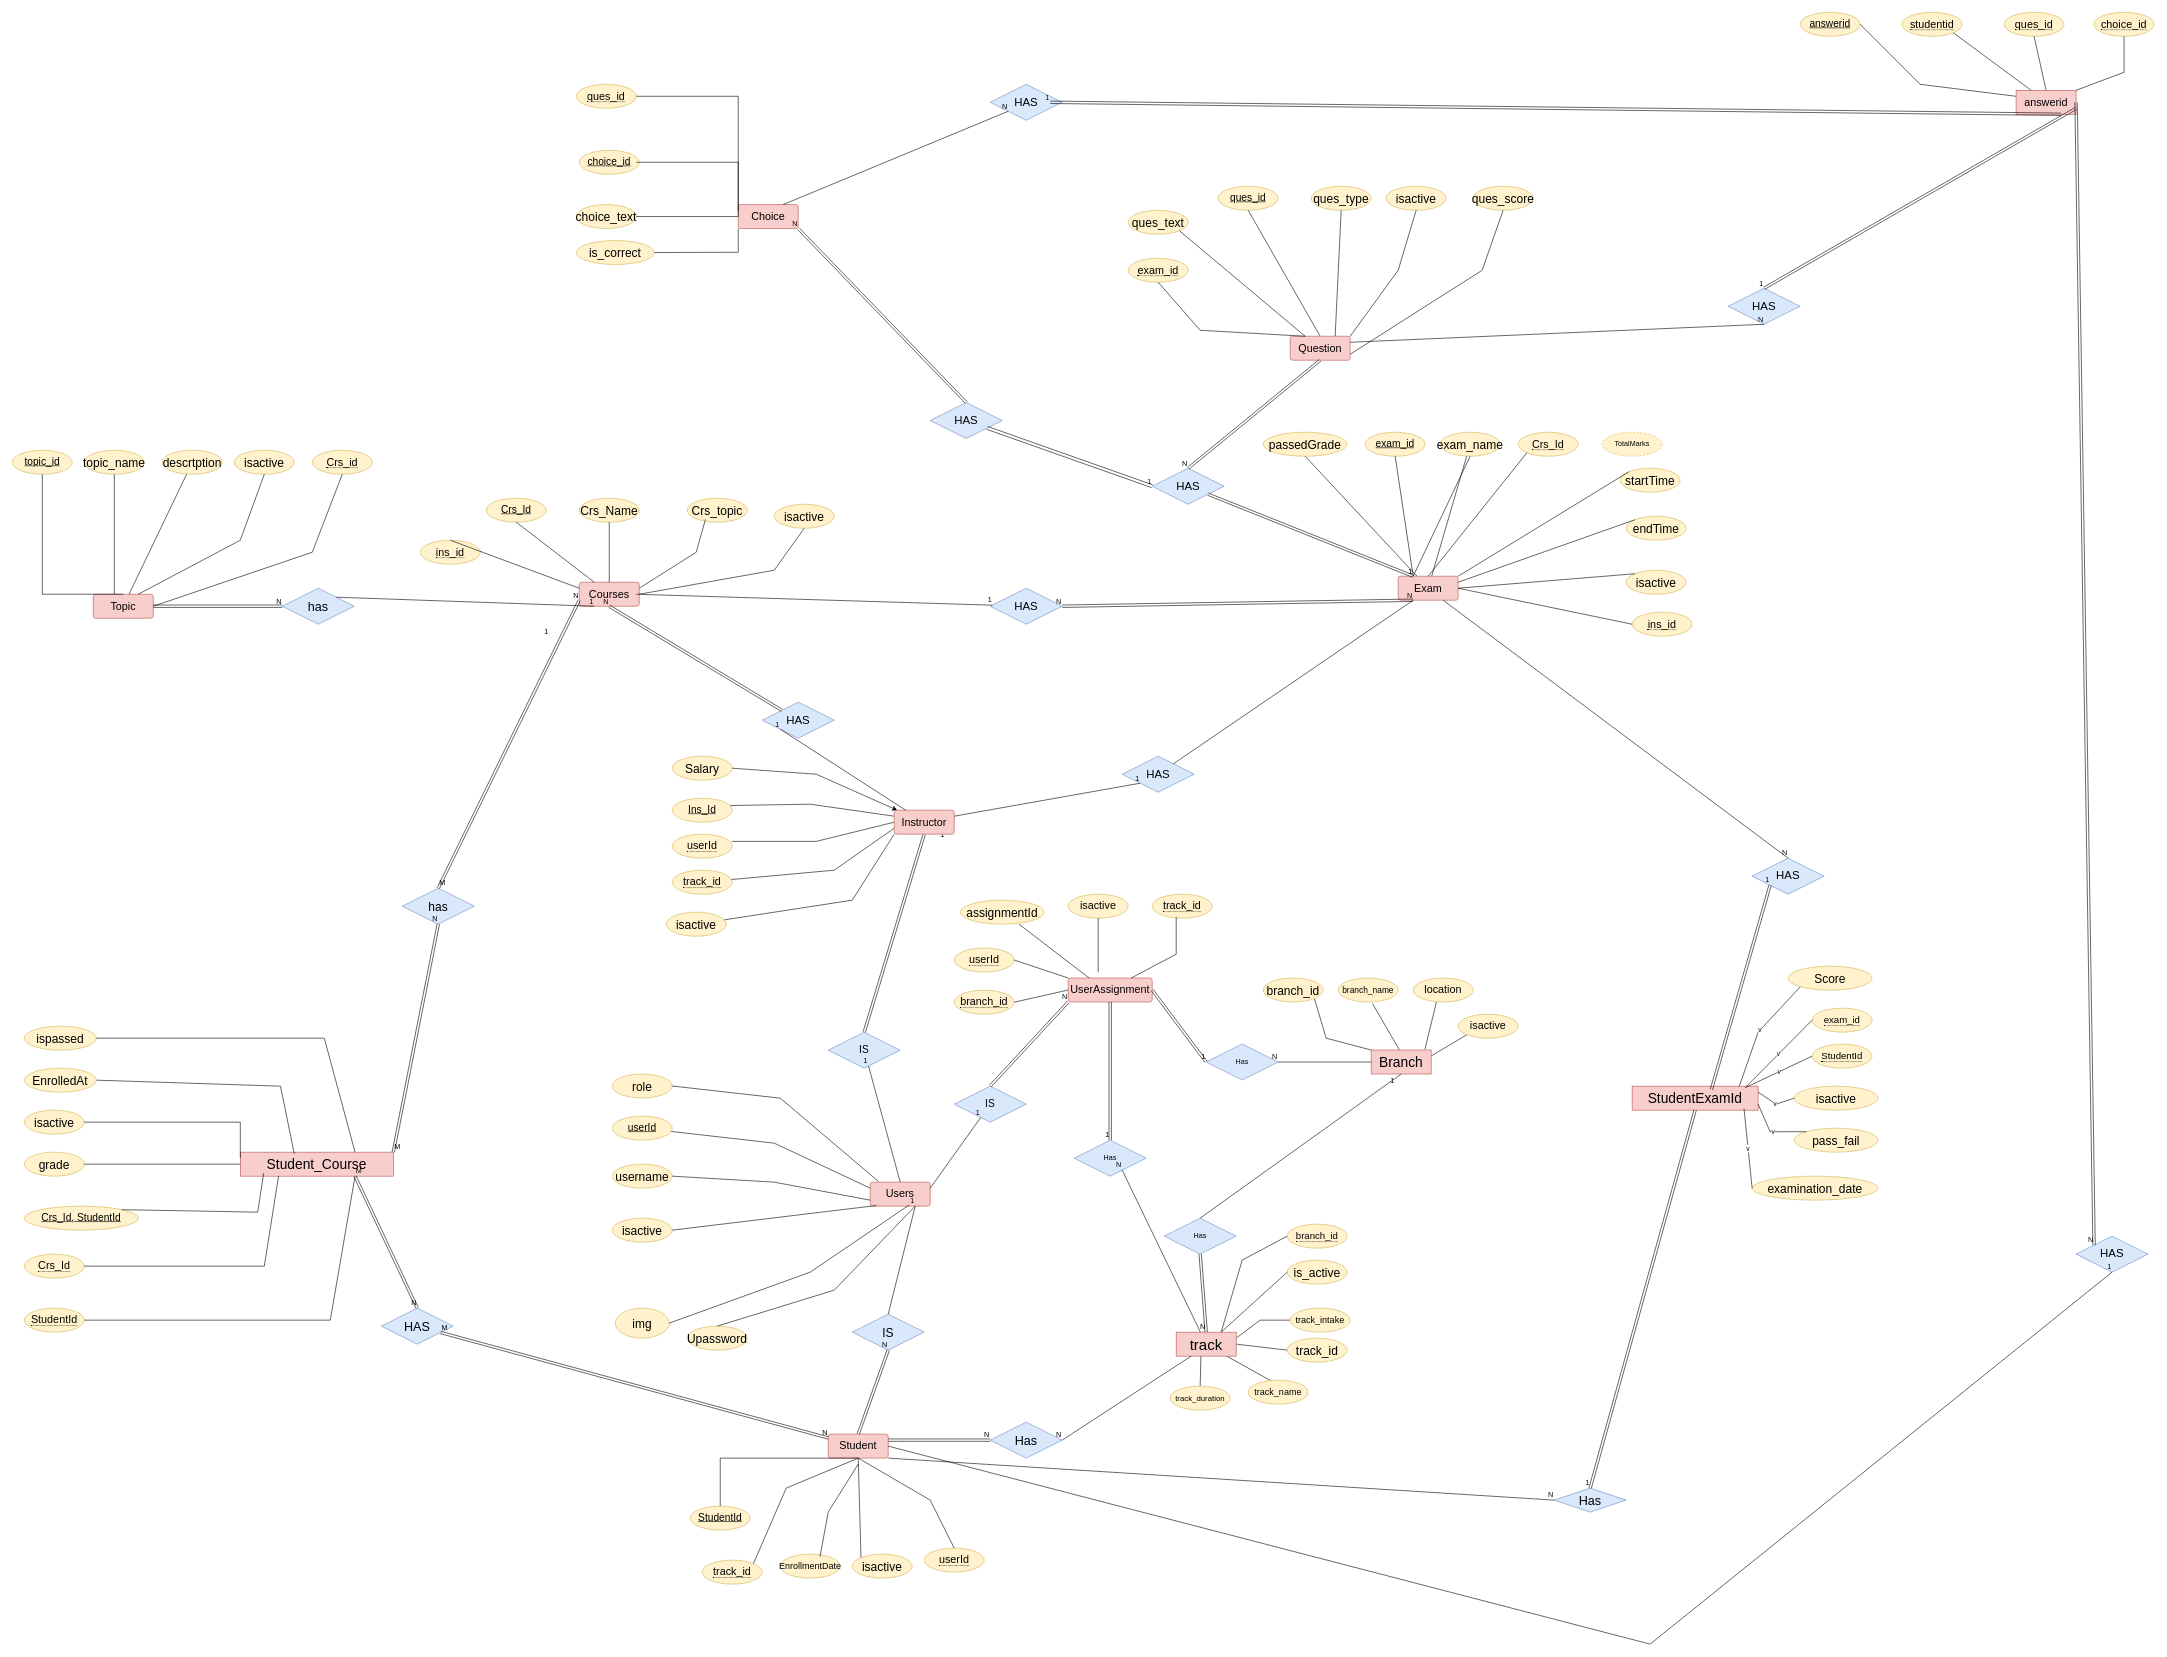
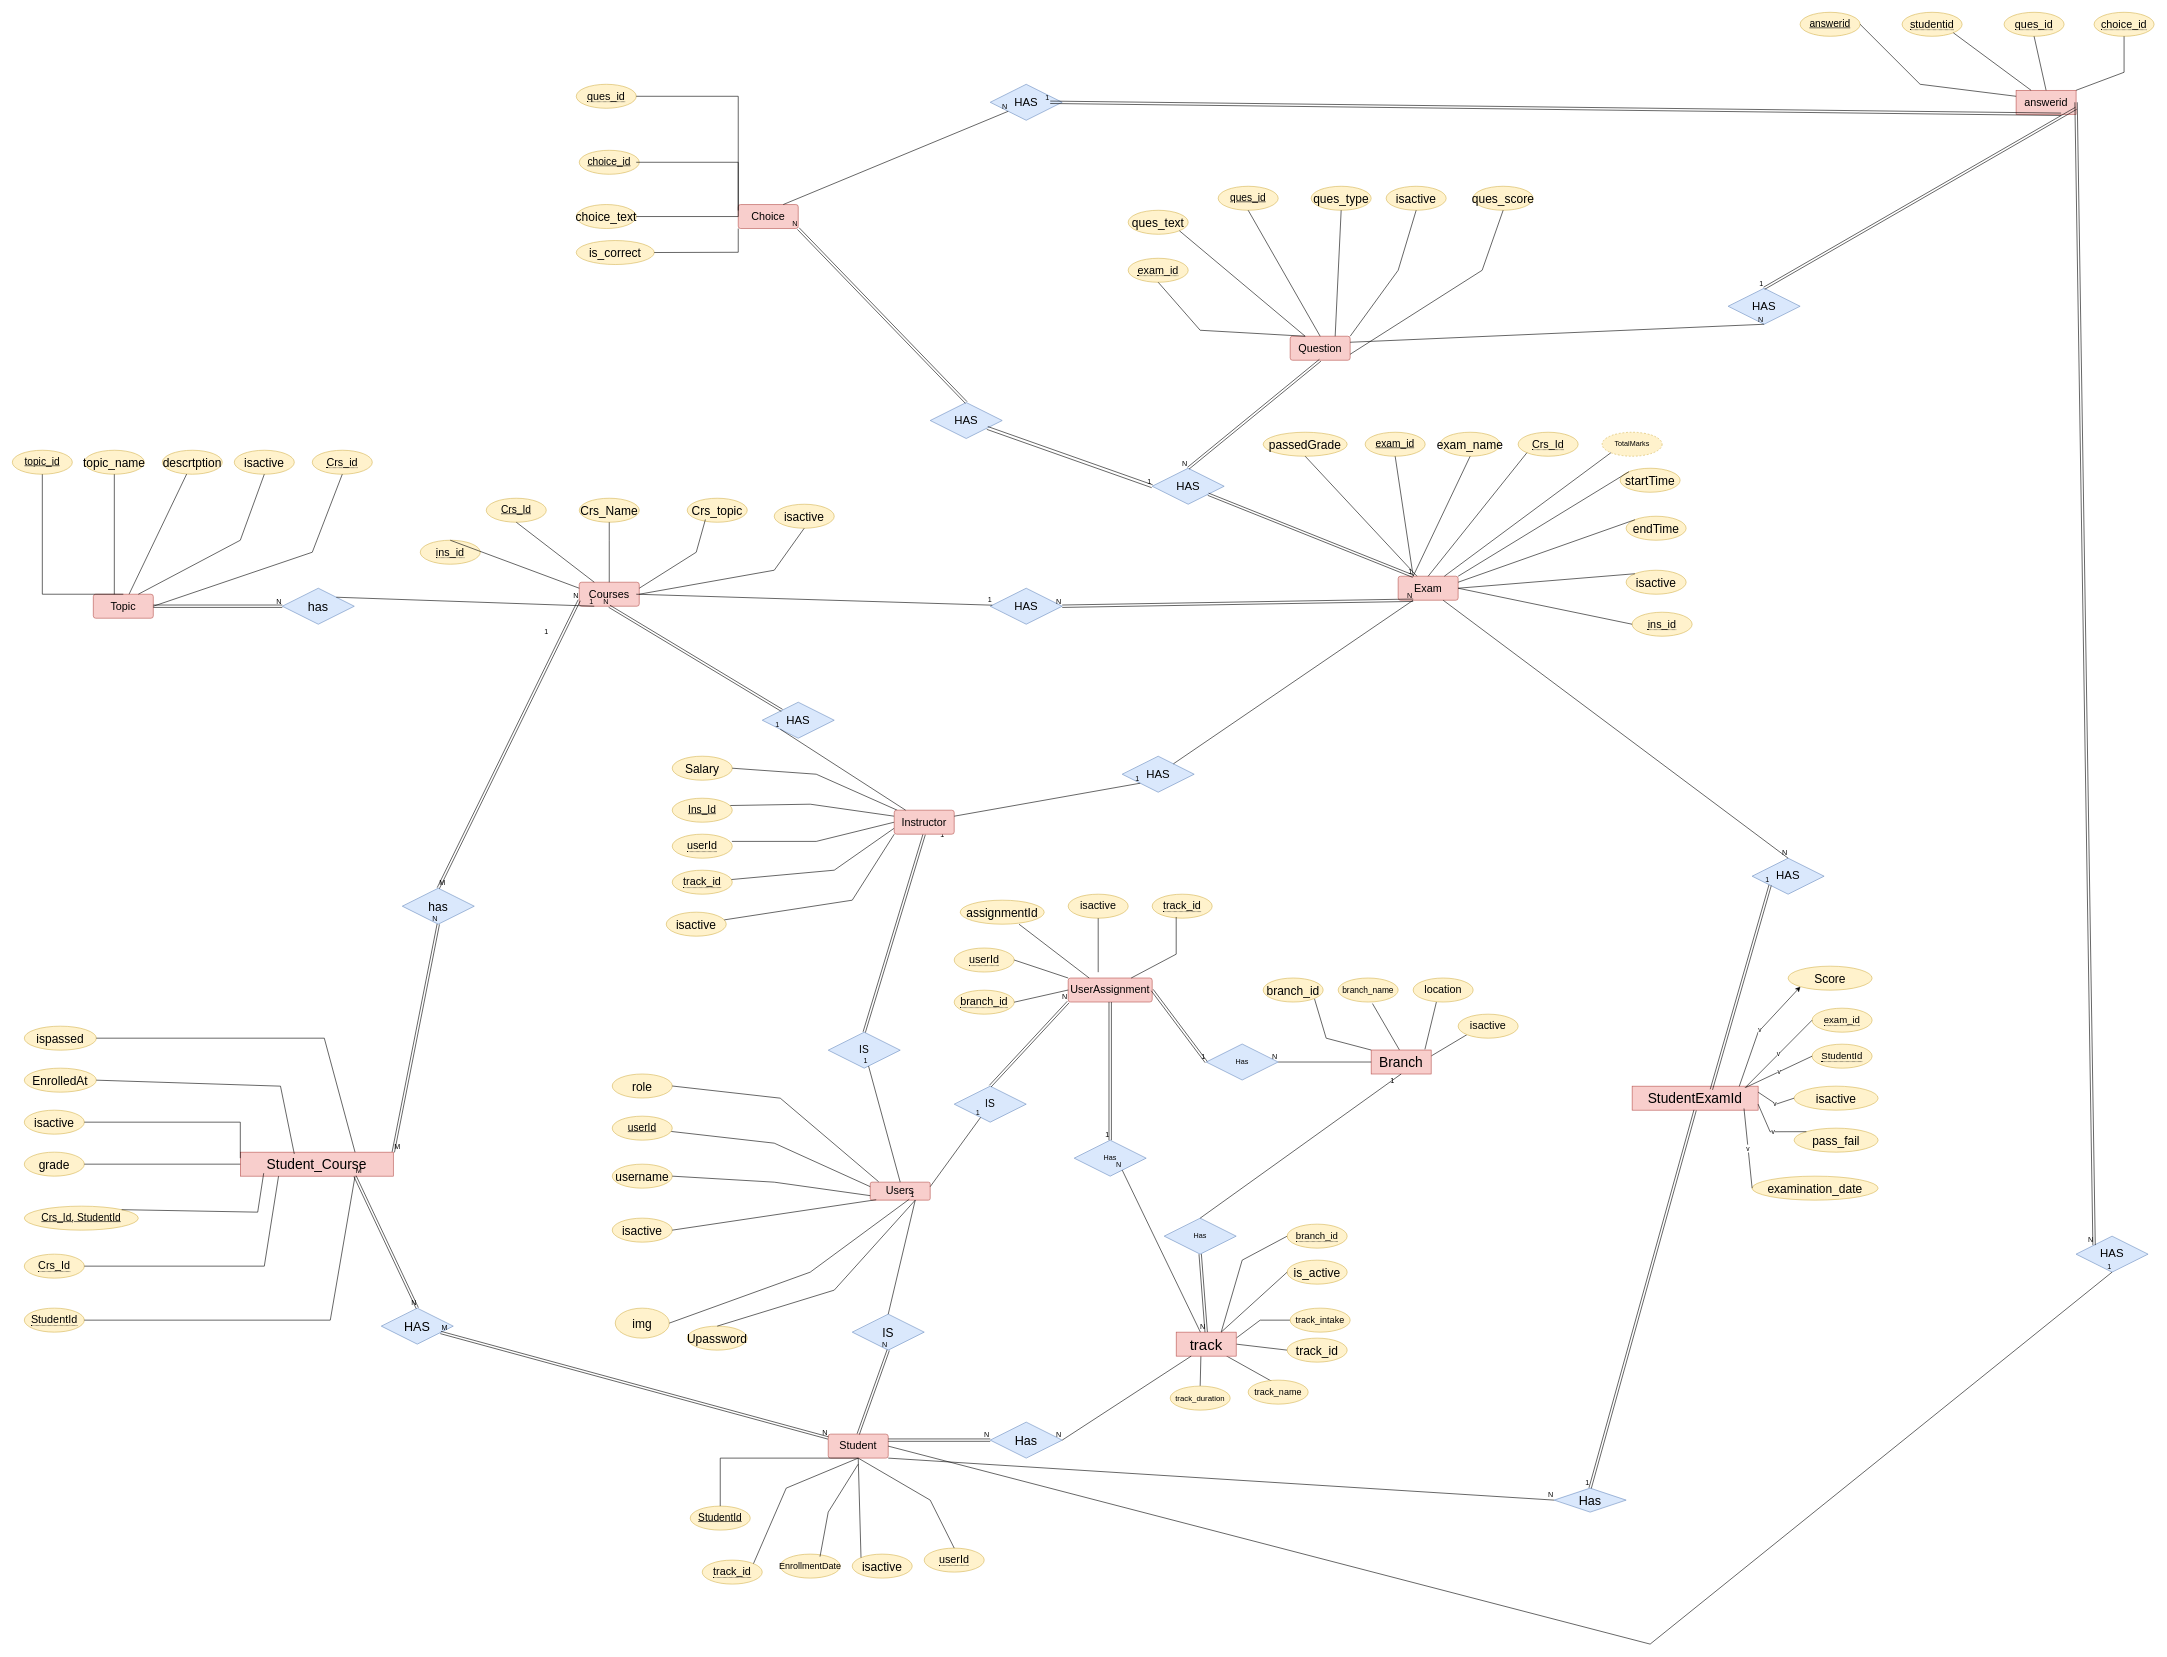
- <mxCell id="154" value="" style="endArrow=none;html=1;rounded=0;" edge="1" parent="1" source="141" target="143"><mxGeometry relative="1" as="geometry"><mxPoint x="2365" y="1010" as="sourcePoint" /><mxPoint x="2185" y="1136" as="targetPoint" /></mxGeometry></mxCell>
+ <mxCell id="154" value="" style="endArrow=none;html=1;rounded=0;entryX=0;entryY=1;entryDx=0;entryDy=0;" edge="1" parent="1" source="141" target="149"><mxGeometry relative="1" as="geometry"><mxPoint x="2365" y="1010" as="sourcePoint" /><mxPoint x="2185" y="1136" as="targetPoint" /></mxGeometry></mxCell>
- <mxCell id="43" value="" style="endArrow=classic;html=1;rounded=0;exitX=1;exitY=0.5;exitDx=0;exitDy=0;" edge="1" parent="1" source="40" target="79"><mxGeometry relative="1" as="geometry"><mxPoint x="960" y="1490" as="sourcePoint" /><mxPoint x="1360" y="1490" as="targetPoint" /><Array as="points"><mxPoint x="1360" y="1290" /></Array></mxGeometry></mxCell>
+ <mxCell id="43" value="" style="endArrow=none;html=1;rounded=0;exitX=1;exitY=0.5;exitDx=0;exitDy=0;" edge="1" parent="1" source="40" target="79"><mxGeometry relative="1" as="geometry"><mxPoint x="960" y="1490" as="sourcePoint" /><mxPoint x="1360" y="1490" as="targetPoint" /><Array as="points"><mxPoint x="1360" y="1290" /></Array></mxGeometry></mxCell>
- <mxCell id="235" value="v&lt;span style=&quot;color: rgba(0, 0, 0, 0); font-family: monospace; font-size: 0px; text-align: start;&quot;&gt;%3CmxGraphModel%3E%3Croot%3E%3CmxCell%20id%3D%220%22%2F%3E%3CmxCell%20id%3D%221%22%20parent%3D%220%22%2F%3E%3CmxCell%20id%3D%222%22%20value%3D%22%22%20style%3D%22endArrow%3Dnone%3Bhtml%3D1%3Brounded%3D0%3BentryX%3D0%3BentryY%3D1%3BentryDx%3D0%3BentryDy%3D0%3BexitX%3D1%3BexitY%3D0.75%3BexitDx%3D0%3BexitDy%3D0%3B%22%20edge%3D%221%22%20parent%3D%221%22%3E%3CmxGeometry%20relative%3D%221%22%20as%3D%22geometry%22%3E%3CmxPoint%20x%3D%22430%22%20y%3D%22180%22%20as%3D%22sourcePoint%22%2F%3E%3CmxPoint%20x%3D%22515%22%20y%3D%22154%22%20as%3D%22targetPoint%22%2F%3E%3C%2FmxGeometry%3E%3C%2FmxCell%3E%3C%2Froot%3E%3C%2FmxGraphModel%3E&lt;/span&gt;" style="endArrow=none;html=1;rounded=0;entryX=0;entryY=1;entryDx=0;entryDy=0;exitX=0.85;exitY=0.01;exitDx=0;exitDy=0;exitPerimeter=0;" edge="1" parent="1" source="226" target="229"><mxGeometry relative="1" as="geometry"><mxPoint x="2918" y="1823" as="sourcePoint" /><mxPoint x="3015" y="1714" as="targetPoint" /><Array as="points"><mxPoint x="2930" y="1720" /></Array></mxGeometry></mxCell>
+ <mxCell id="235" value="v&lt;span style=&quot;color: rgba(0, 0, 0, 0); font-family: monospace; font-size: 0px; text-align: start;&quot;&gt;%3CmxGraphModel%3E%3Croot%3E%3CmxCell%20id%3D%220%22%2F%3E%3CmxCell%20id%3D%221%22%20parent%3D%220%22%2F%3E%3CmxCell%20id%3D%222%22%20value%3D%22%22%20style%3D%22endArrow%3Dnone%3Bhtml%3D1%3Brounded%3D0%3BentryX%3D0%3BentryY%3D1%3BentryDx%3D0%3BentryDy%3D0%3BexitX%3D1%3BexitY%3D0.75%3BexitDx%3D0%3BexitDy%3D0%3B%22%20edge%3D%221%22%20parent%3D%221%22%3E%3CmxGeometry%20relative%3D%221%22%20as%3D%22geometry%22%3E%3CmxPoint%20x%3D%22430%22%20y%3D%22180%22%20as%3D%22sourcePoint%22%2F%3E%3CmxPoint%20x%3D%22515%22%20y%3D%22154%22%20as%3D%22targetPoint%22%2F%3E%3C%2FmxGeometry%3E%3C%2FmxCell%3E%3C%2Froot%3E%3C%2FmxGraphModel%3E&lt;/span&gt;" style="endArrow=classic;html=1;rounded=0;entryX=0;entryY=1;entryDx=0;entryDy=0;exitX=0.85;exitY=0.01;exitDx=0;exitDy=0;exitPerimeter=0;" edge="1" parent="1" source="226" target="229"><mxGeometry relative="1" as="geometry"><mxPoint x="2918" y="1823" as="sourcePoint" /><mxPoint x="3015" y="1714" as="targetPoint" /><Array as="points"><mxPoint x="2930" y="1720" /></Array></mxGeometry></mxCell>
- <mxCell id="27" value="&lt;font style=&quot;font-size: 18px;&quot;&gt;Users&lt;/font&gt;" style="rounded=1;arcSize=10;whiteSpace=wrap;html=1;align=center;fillColor=#f8cecc;strokeColor=#b85450;" vertex="1" parent="1"><mxGeometry x="1450" y="1970" width="100" height="40" as="geometry" /></mxCell>
+ <mxCell id="27" value="&lt;font style=&quot;font-size: 18px;&quot;&gt;Users&lt;/font&gt;" style="rounded=1;arcSize=10;whiteSpace=wrap;html=1;align=center;fillColor=#f8cecc;strokeColor=#b85450;" vertex="1" parent="1"><mxGeometry x="1450" y="1970" width="100" height="30" as="geometry" /></mxCell>
